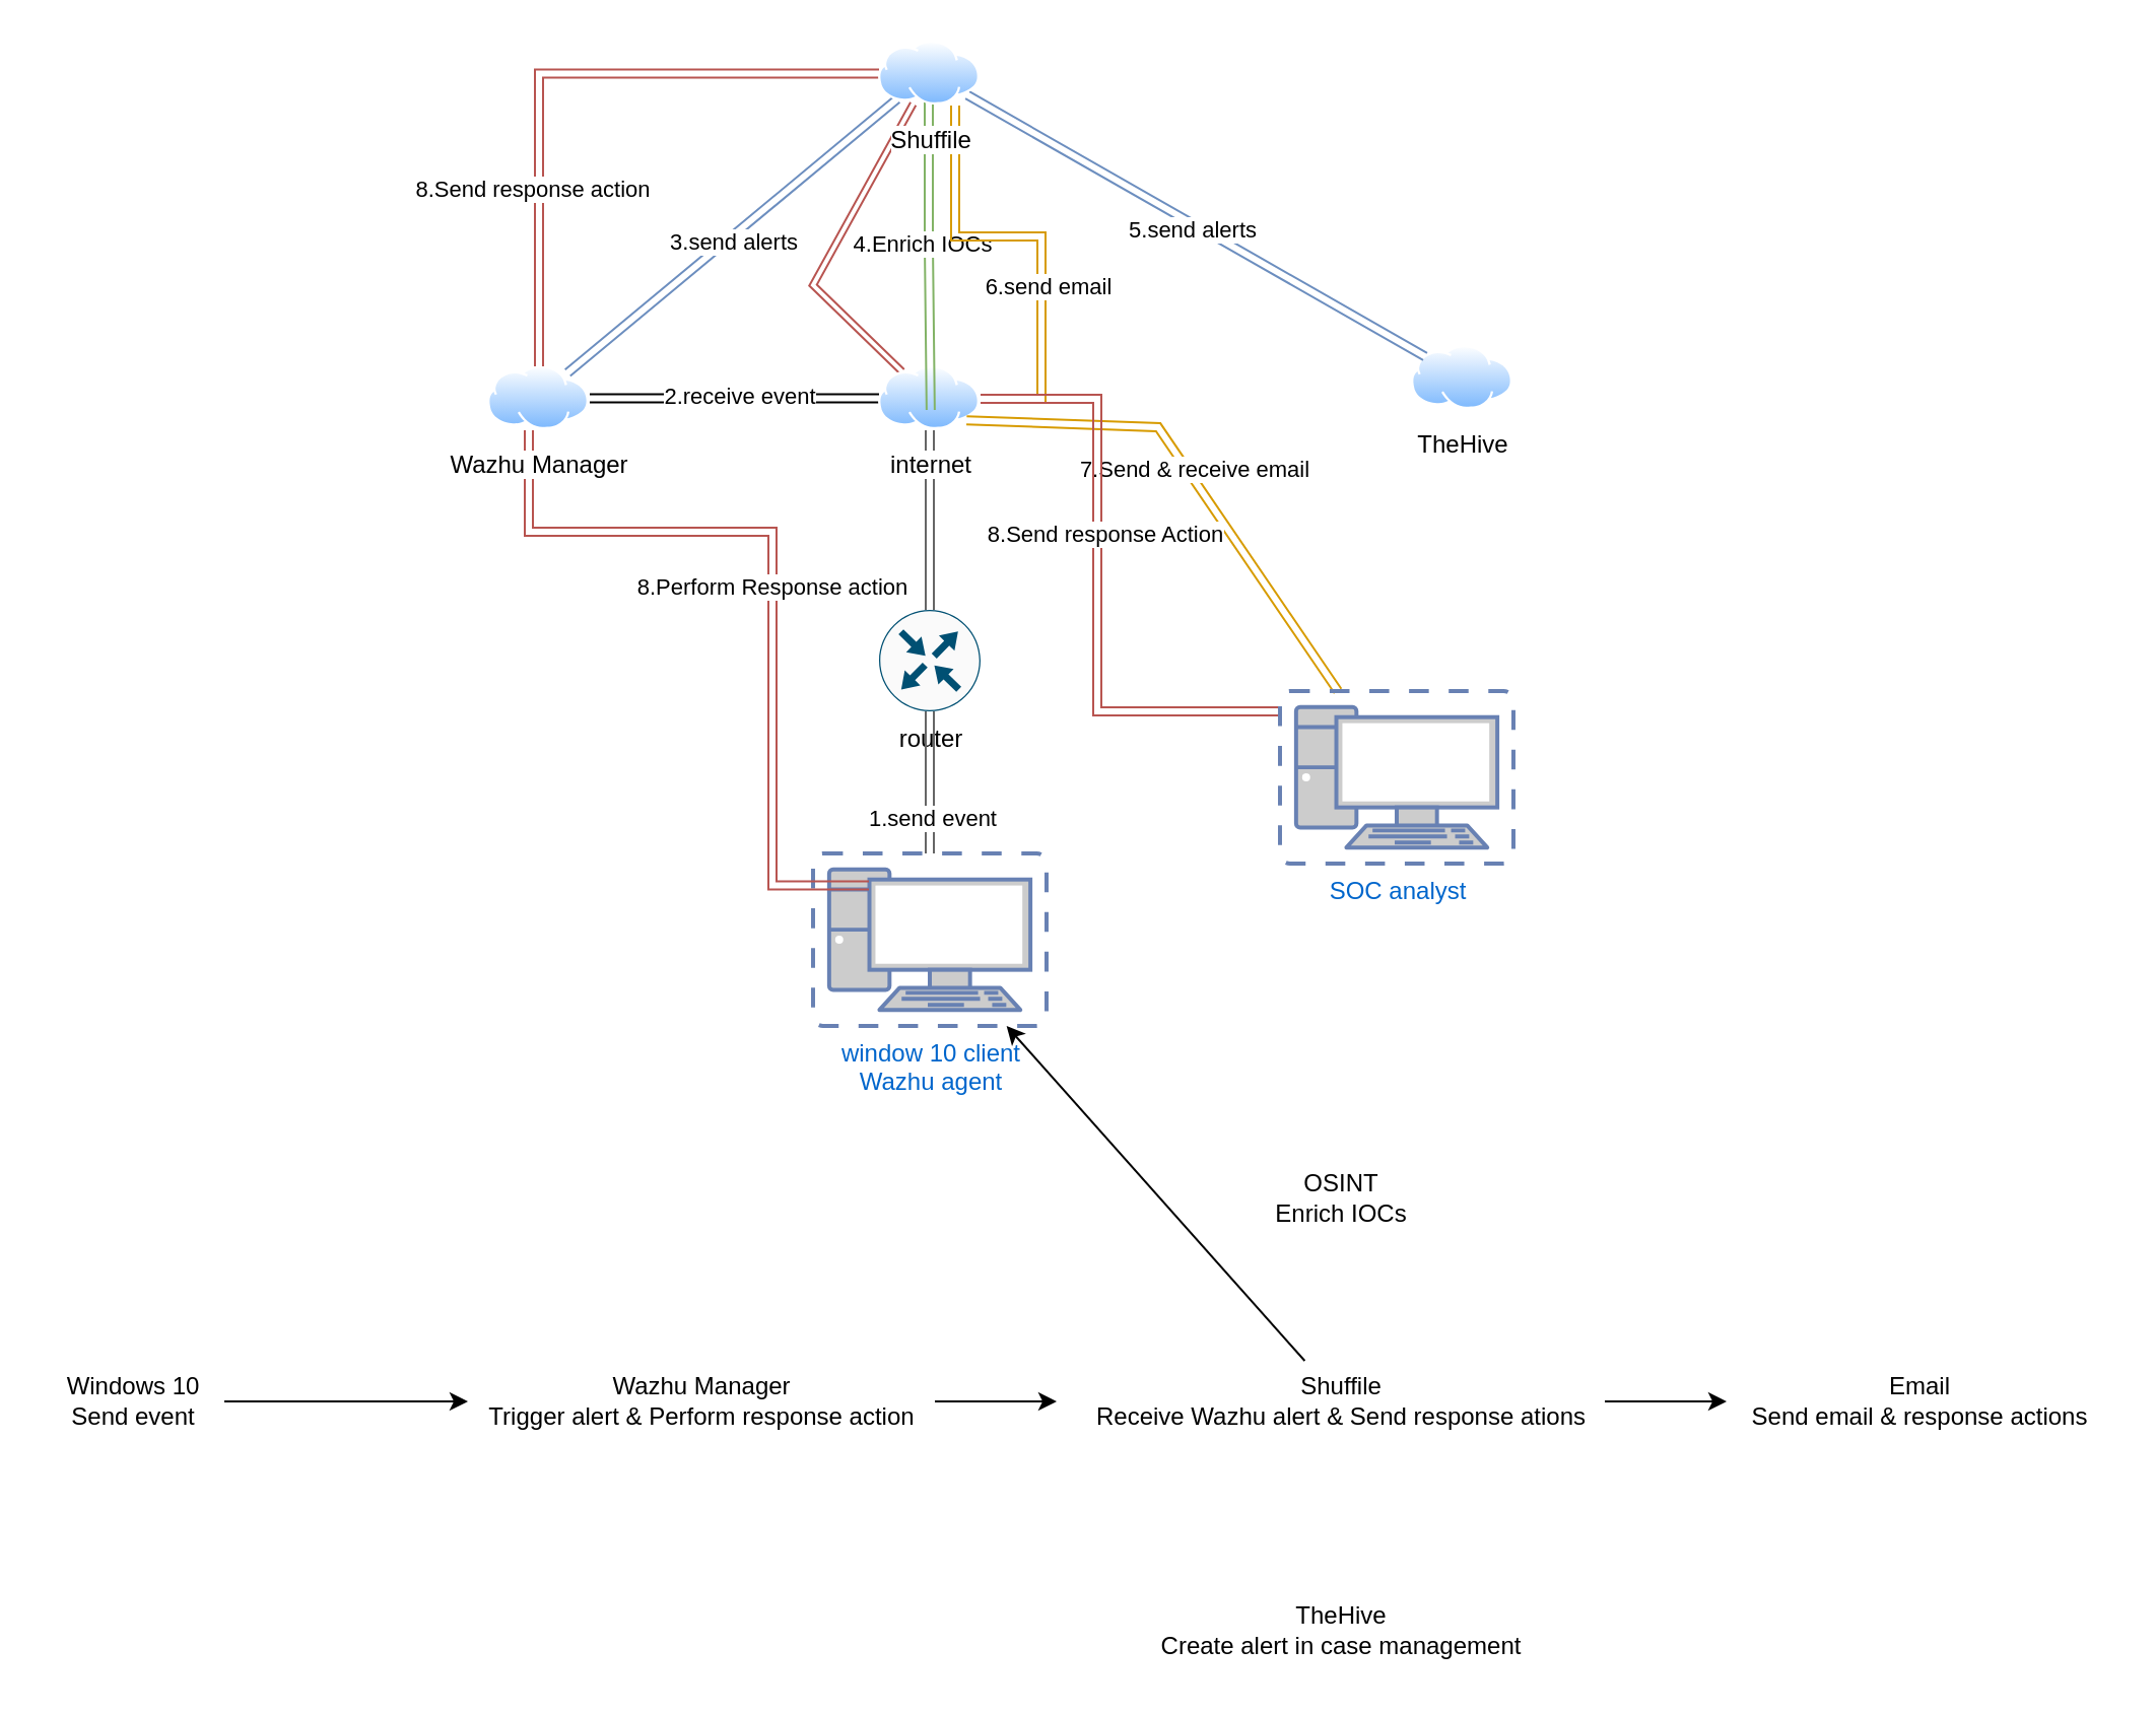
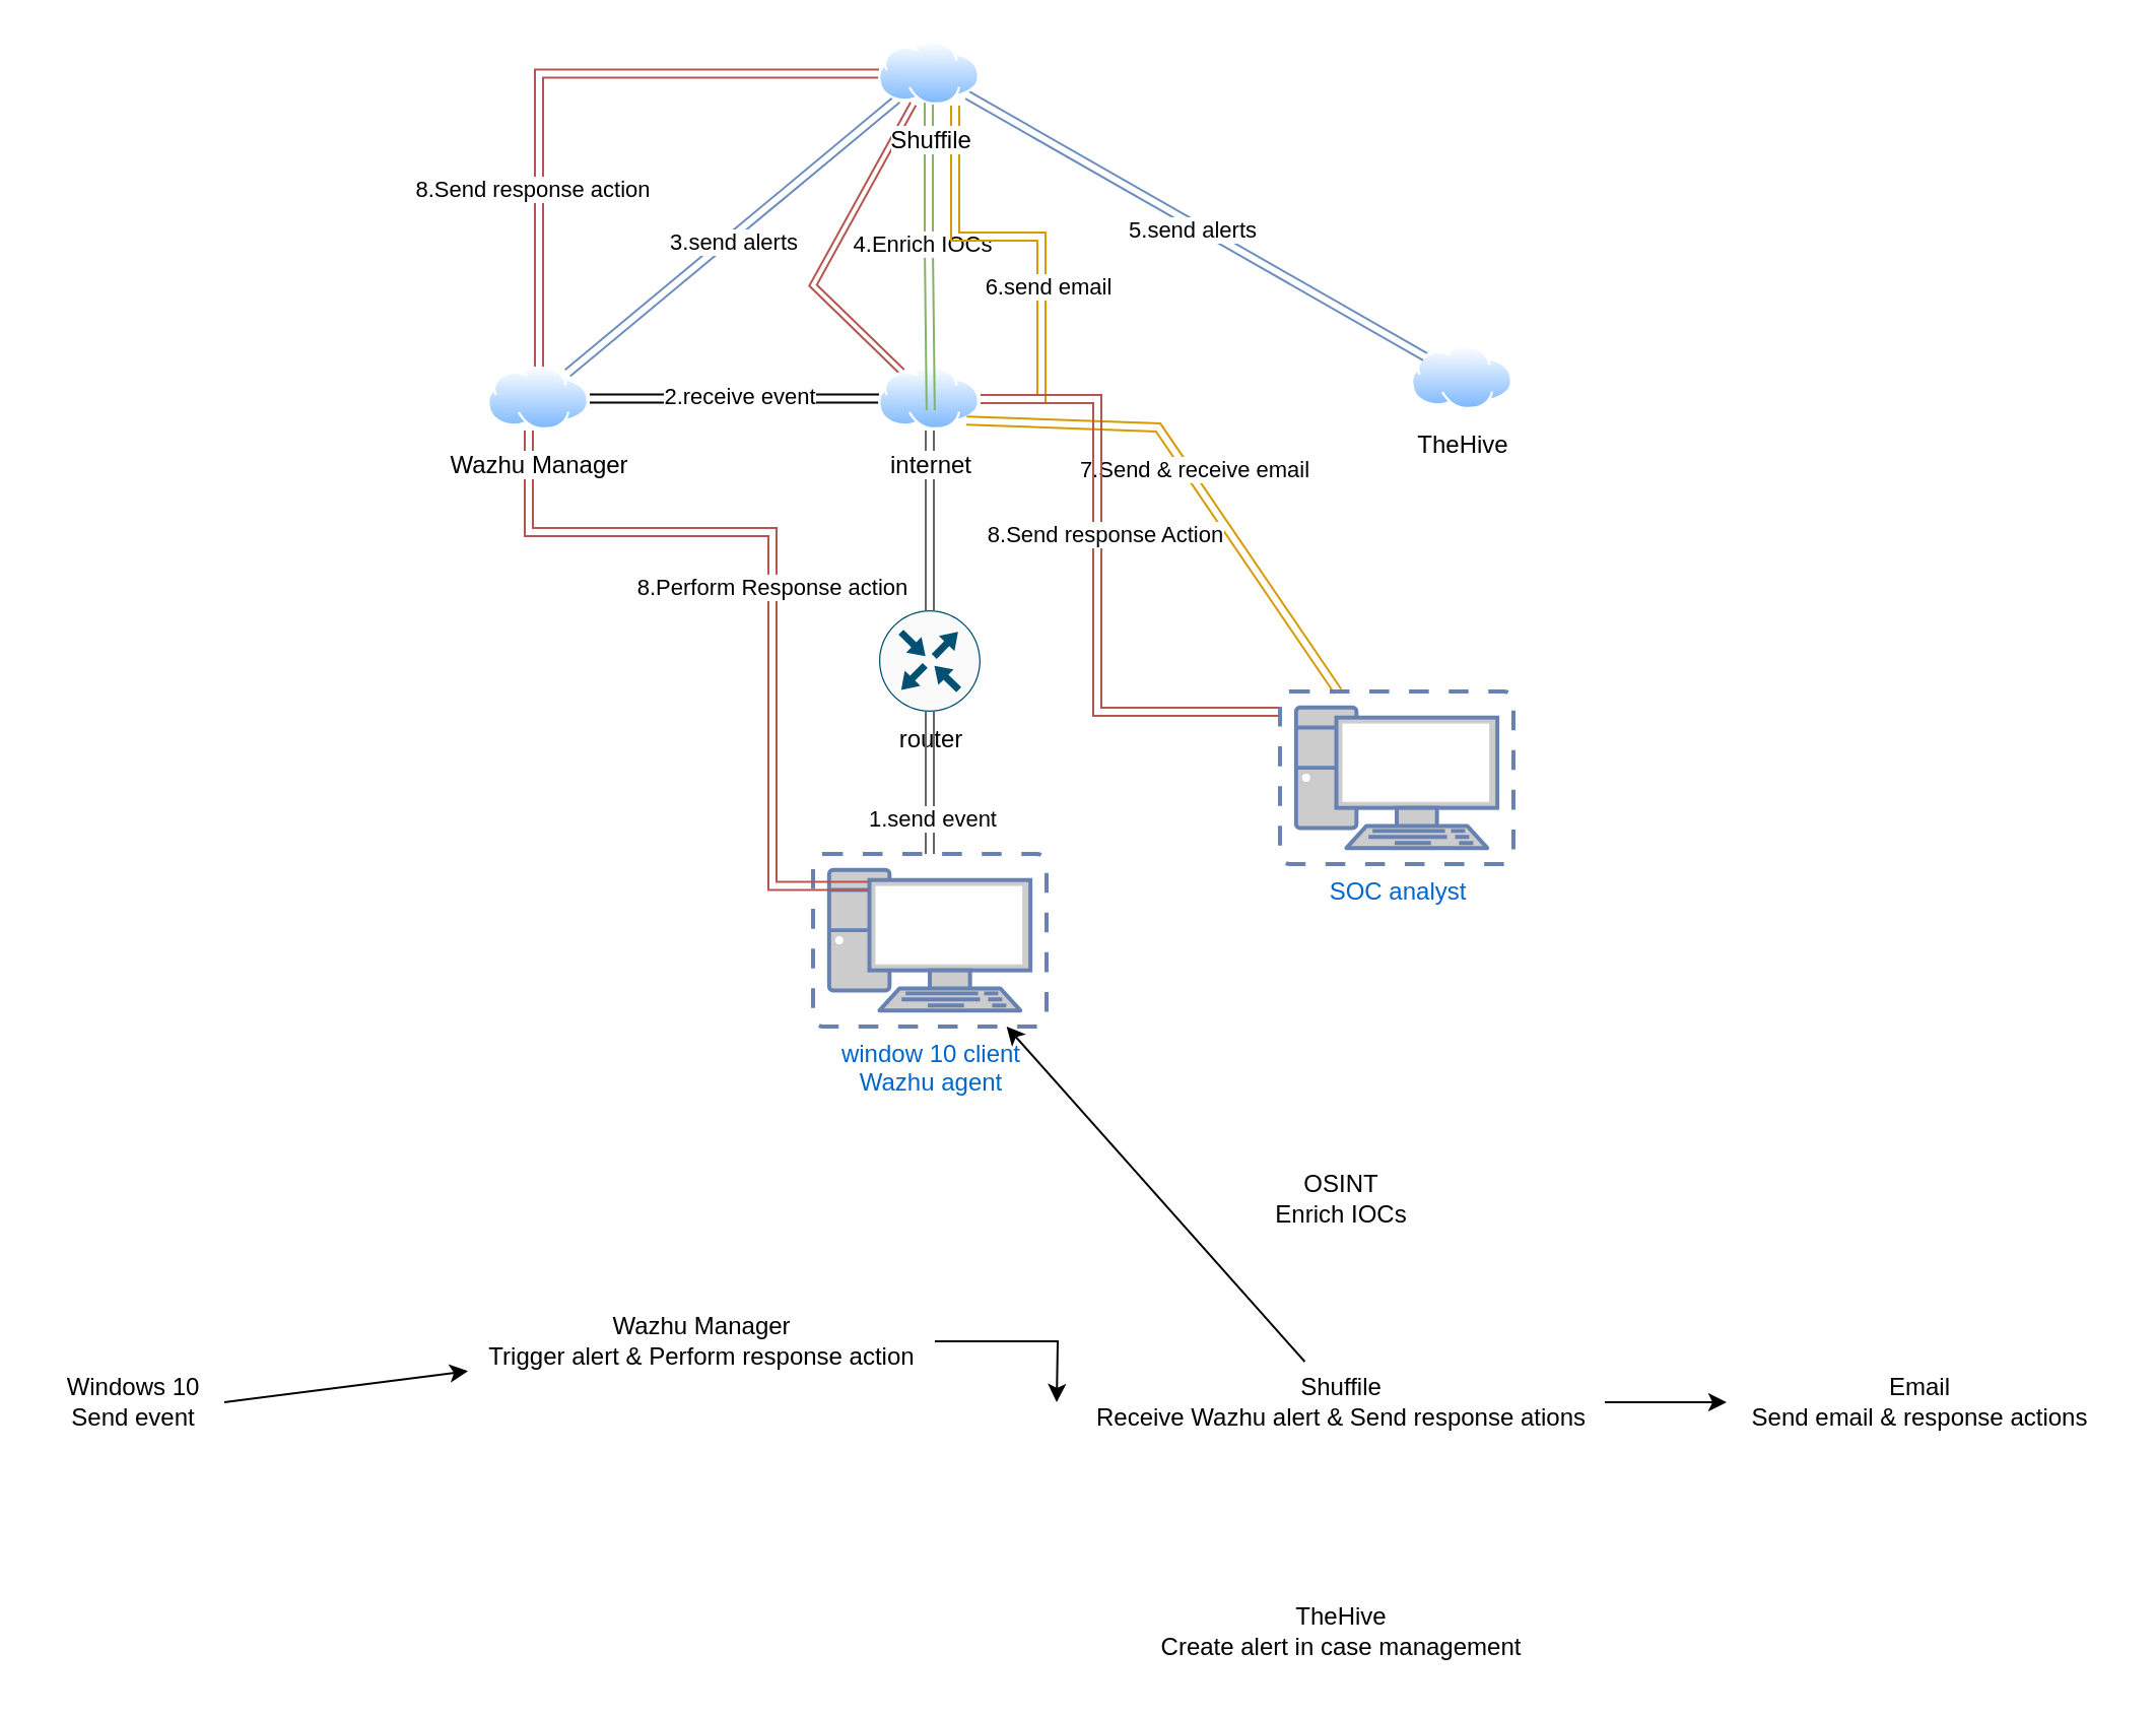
- <mxCell id="34" value="Wazhu Manager&lt;div&gt;Trigger alert &amp;amp; Perform response action&lt;/div&gt;" style="text;html=1;align=center;verticalAlign=middle;resizable=0;points=[];autosize=1;strokeColor=none;fillColor=none;" vertex="1" parent="1"><mxGeometry x="230" y="670" width="230" height="40" as="geometry" /></mxCell>
+ <mxCell id="34" value="Wazhu Manager&lt;div&gt;Trigger alert &amp;amp; Perform response action&lt;/div&gt;" style="text;html=1;align=center;verticalAlign=middle;resizable=0;points=[];autosize=1;strokeColor=none;fillColor=none;" vertex="1" parent="1"><mxGeometry x="230" y="640" width="230" height="40" as="geometry" /></mxCell>
